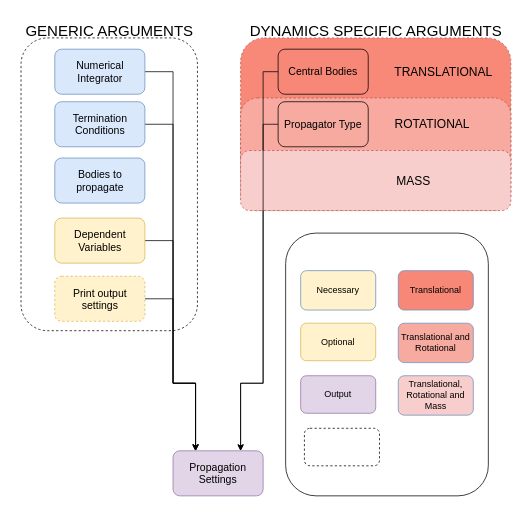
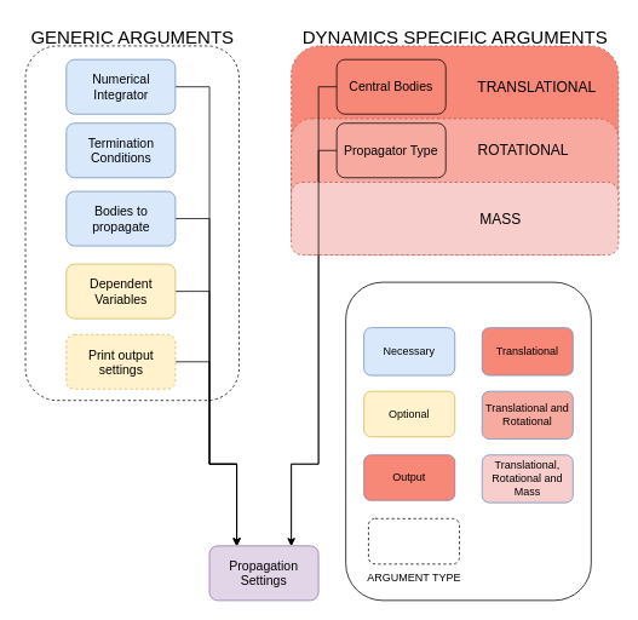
- <mxCell id="10" style="edgeStyle=orthogonalEdgeStyle;rounded=0;orthogonalLoop=1;jettySize=auto;html=1;entryX=0.25;entryY=0;entryDx=0;entryDy=0;fontSize=20;exitX=1;exitY=0.5;exitDx=0;exitDy=0;" parent="1" source="11" target="3" edge="1"><mxGeometry relative="1" as="geometry"><Array as="points"><mxPoint x="230" y="165" /><mxPoint x="230" y="510" /><mxPoint x="260" y="510" /></Array></mxGeometry></mxCell>
+ <mxCell id="12" style="edgeStyle=orthogonalEdgeStyle;rounded=0;orthogonalLoop=1;jettySize=auto;html=1;entryX=0.25;entryY=0;entryDx=0;entryDy=0;fontSize=20;exitX=1;exitY=0.5;exitDx=0;exitDy=0;" parent="1" source="13" target="3" edge="1"><mxGeometry relative="1" as="geometry"><Array as="points"><mxPoint x="230" y="240" /><mxPoint x="230" y="510" /><mxPoint x="260" y="510" /></Array></mxGeometry></mxCell>
- <mxCell id="19" value="Necessary" style="rounded=1;whiteSpace=wrap;html=1;fillColor=#fff2cc;strokeColor=#6c8ebf;" parent="1" vertex="1"><mxGeometry x="400" y="360" width="100" height="52.5" as="geometry" /></mxCell>
+ <mxCell id="19" value="Necessary" style="rounded=1;whiteSpace=wrap;html=1;fillColor=#dae8fc;strokeColor=#6c8ebf;" parent="1" vertex="1"><mxGeometry x="400" y="360" width="100" height="52.5" as="geometry" /></mxCell>
- <mxCell id="33" value="Output" style="rounded=1;whiteSpace=wrap;html=1;fillColor=#e1d5e7;strokeColor=#9673a6;" parent="1" vertex="1"><mxGeometry x="400" y="500" width="100" height="50" as="geometry" /></mxCell>
+ <mxCell id="33" value="Output" style="rounded=1;whiteSpace=wrap;html=1;fillColor=#f78777;strokeColor=#9673a6;" parent="1" vertex="1"><mxGeometry x="400" y="500" width="100" height="50" as="geometry" /></mxCell>
+ <mxCell id="21" value="&lt;font style=&quot;font-size: 12px;&quot;&gt;ARGUMENT TYPE&lt;/font&gt;" style="text;html=1;align=center;verticalAlign=middle;resizable=0;points=[];autosize=1;strokeColor=none;fillColor=none;fontSize=10;" parent="1" vertex="1"><mxGeometry x="390" y="620" width="130" height="30" as="geometry" /></mxCell>
